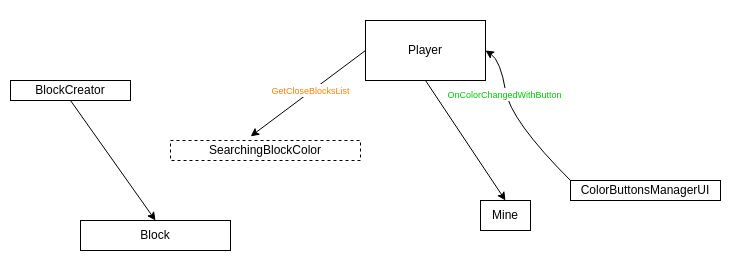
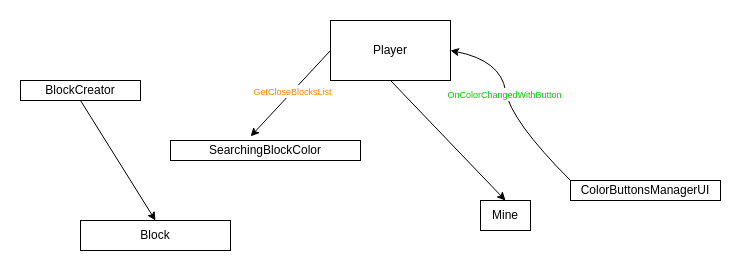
- <mxCell id="2" value="Player&lt;br&gt;" style="rounded=0;whiteSpace=wrap;html=1;" vertex="1" parent="1"><mxGeometry x="365" y="20" width="120" height="60" as="geometry" /></mxCell>
+ <mxCell id="2" value="Player&lt;br&gt;" style="rounded=0;whiteSpace=wrap;html=1;" vertex="1" parent="1"><mxGeometry x="330" y="20" width="120" height="60" as="geometry" /></mxCell>
- <mxCell id="5" value="BlockCreator" style="rounded=0;whiteSpace=wrap;html=1;" vertex="1" parent="1"><mxGeometry x="10" y="80" width="120" height="20" as="geometry" /></mxCell>
+ <mxCell id="5" value="BlockCreator" style="rounded=0;whiteSpace=wrap;html=1;" vertex="1" parent="1"><mxGeometry x="20" y="80" width="120" height="20" as="geometry" /></mxCell>
- <mxCell id="6" value="SearchingBlockColor&lt;br&gt;" style="rounded=0;whiteSpace=wrap;html=1;dashed=1;" vertex="1" parent="1"><mxGeometry x="170" y="140" width="190" height="20" as="geometry" /></mxCell>
+ <mxCell id="6" value="SearchingBlockColor&lt;br&gt;" style="rounded=0;whiteSpace=wrap;html=1;" vertex="1" parent="1"><mxGeometry x="170" y="140" width="190" height="20" as="geometry" /></mxCell>
